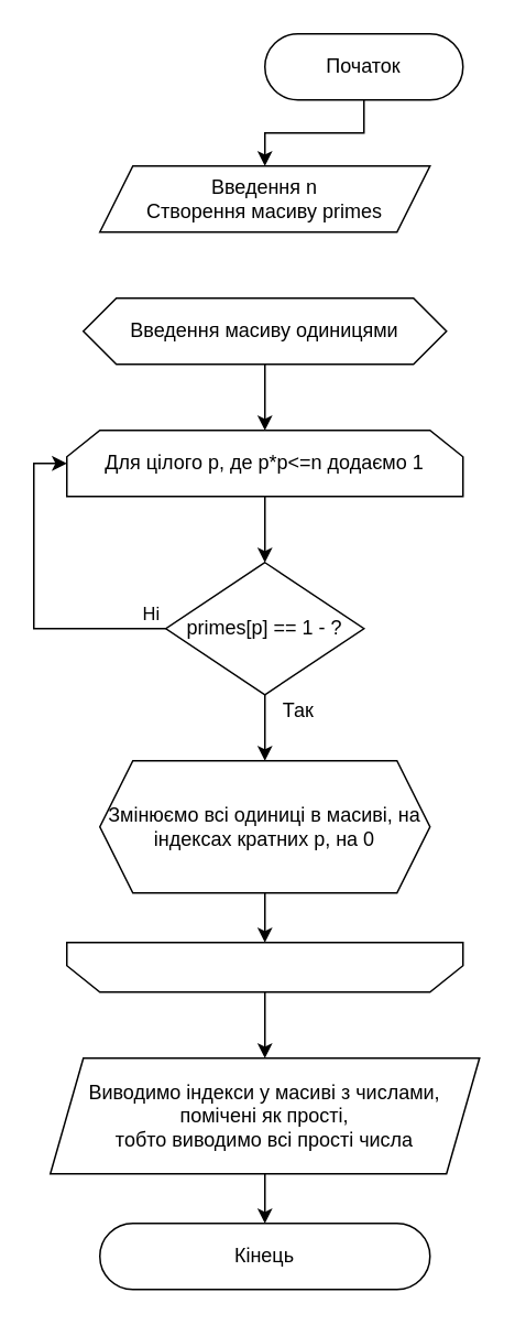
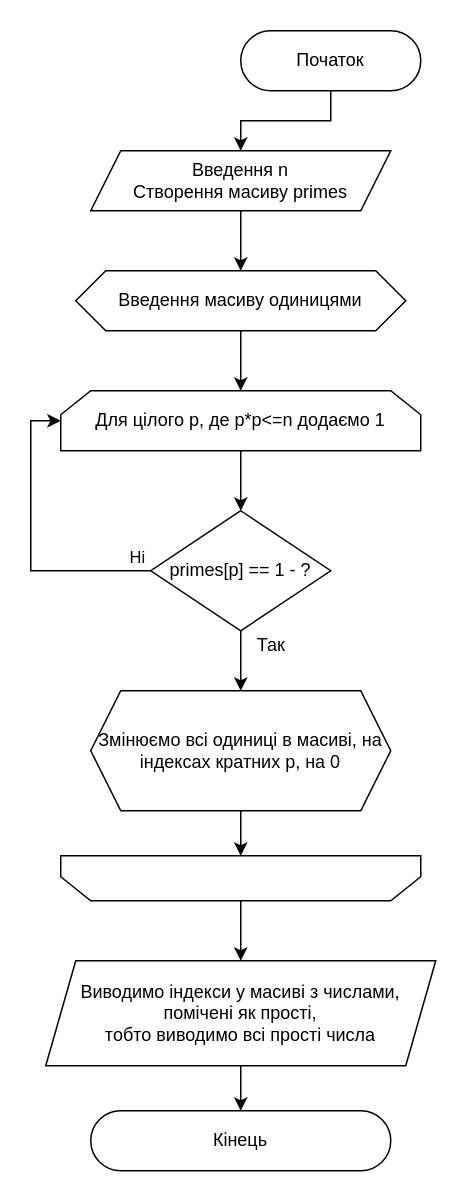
+ <mxCell id="4" style="edgeStyle=orthogonalEdgeStyle;rounded=0;orthogonalLoop=1;jettySize=auto;html=1;entryX=0.5;entryY=0;entryDx=0;entryDy=0;" edge="1" parent="1" source="5" target="7"><mxGeometry relative="1" as="geometry" /></mxCell>
